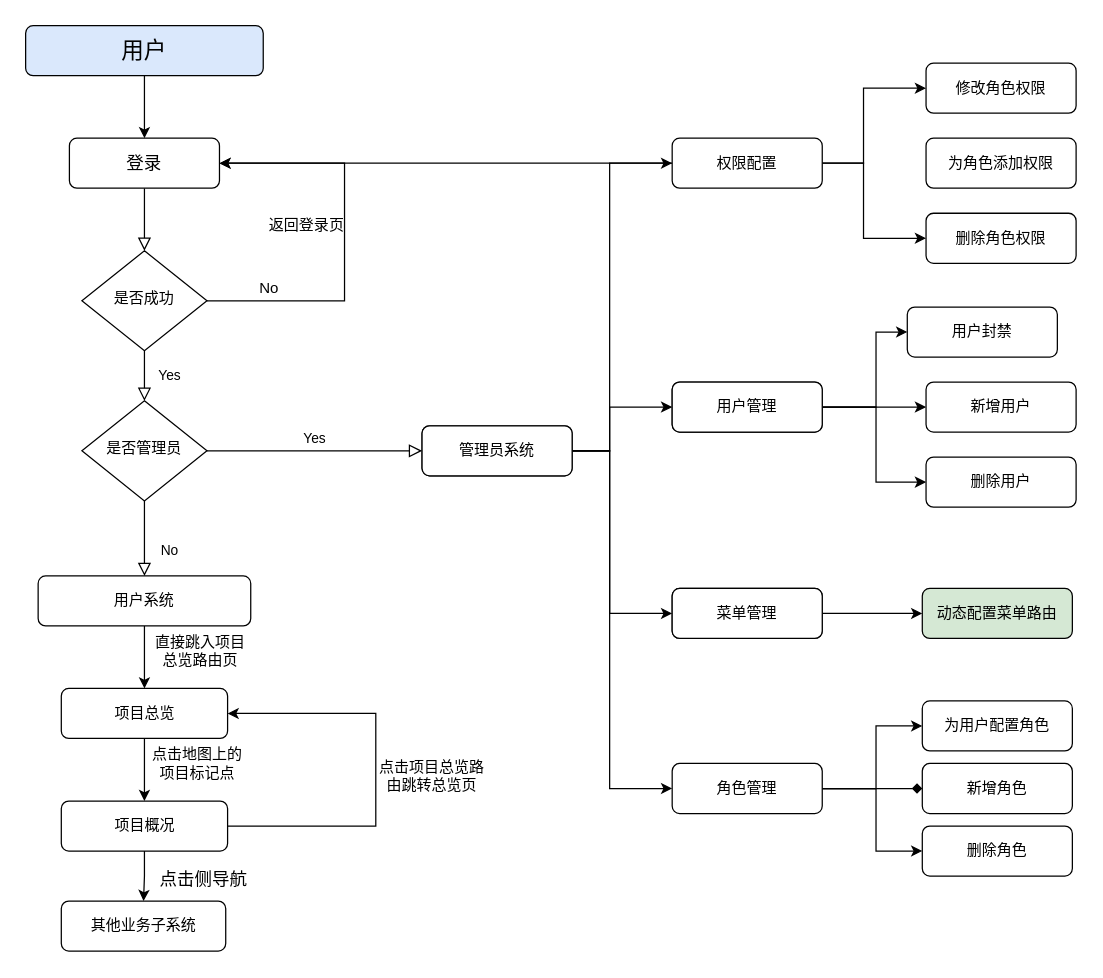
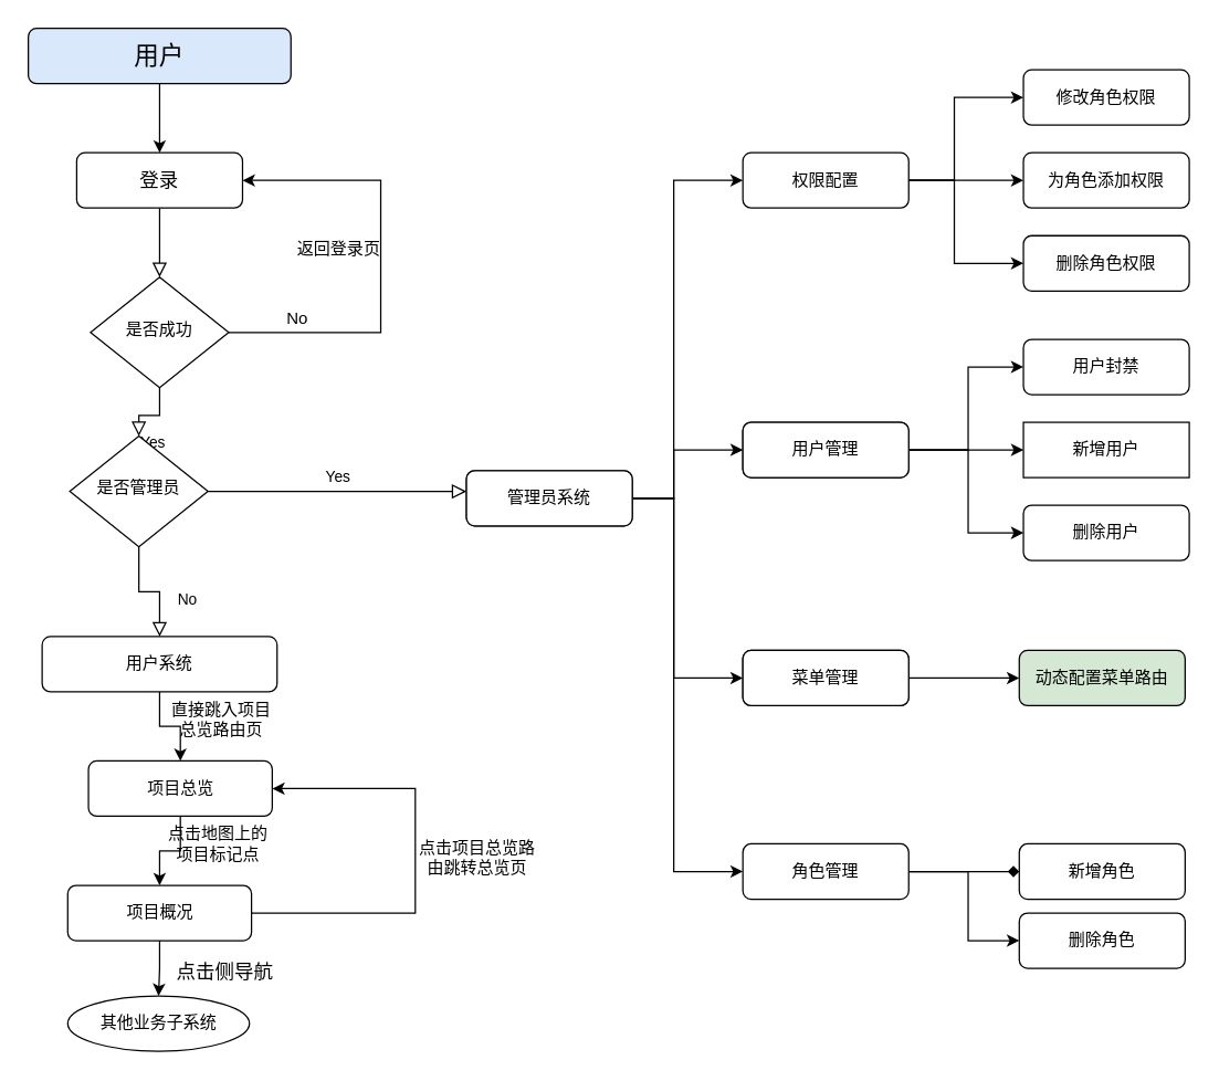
- <mxCell id="22" value="" style="edgeStyle=orthogonalEdgeStyle;rounded=0;orthogonalLoop=1;jettySize=auto;html=1;" parent="1" source="25" target="3" edge="1"><mxGeometry relative="1" as="geometry" /></mxCell>
+ <mxCell id="22" value="" style="edgeStyle=orthogonalEdgeStyle;rounded=0;orthogonalLoop=1;jettySize=auto;html=1;" parent="1" source="25" target="47" edge="1"><mxGeometry relative="1" as="geometry" /></mxCell>
- <mxCell id="46" value="用户封禁" style="rounded=1;whiteSpace=wrap;html=1;fontSize=12;glass=0;strokeWidth=1;shadow=0;" parent="1" vertex="1"><mxGeometry x="725" y="245" width="120" height="40" as="geometry" /></mxCell>
+ <mxCell id="46" value="用户封禁" style="rounded=1;whiteSpace=wrap;html=1;fontSize=12;glass=0;strokeWidth=1;shadow=0;" parent="1" vertex="1"><mxGeometry x="740" y="245" width="120" height="40" as="geometry" /></mxCell>
- <mxCell id="44" value="新增用户" style="rounded=1;whiteSpace=wrap;html=1;fontSize=12;glass=0;strokeWidth=1;shadow=0;" parent="1" vertex="1"><mxGeometry x="740" y="305" width="120" height="40" as="geometry" /></mxCell>
+ <mxCell id="44" value="新增用户" style="whiteSpace=wrap;html=1;fontSize=12;glass=0;strokeWidth=1;shadow=0;rounded=0;" parent="1" vertex="1"><mxGeometry x="740" y="305" width="120" height="40" as="geometry" /></mxCell>
- <mxCell id="9" value="是否管理员" style="rhombus;whiteSpace=wrap;html=1;shadow=0;fontFamily=Helvetica;fontSize=12;align=center;strokeWidth=1;spacing=6;spacingTop=-4;" parent="1" vertex="1"><mxGeometry x="65" y="320" width="100" height="80" as="geometry" /></mxCell>
+ <mxCell id="9" value="是否管理员" style="rhombus;whiteSpace=wrap;html=1;shadow=0;fontFamily=Helvetica;fontSize=12;align=center;strokeWidth=1;spacing=6;spacingTop=-4;" parent="1" vertex="1"><mxGeometry x="50" y="315" width="100" height="80" as="geometry" /></mxCell>
- <mxCell id="16" value="项目总览" style="rounded=1;whiteSpace=wrap;html=1;fontSize=12;glass=0;strokeWidth=1;shadow=0;" parent="1" vertex="1"><mxGeometry x="48.52" y="550" width="132.97" height="40" as="geometry" /></mxCell>
+ <mxCell id="16" value="项目总览" style="rounded=1;whiteSpace=wrap;html=1;fontSize=12;glass=0;strokeWidth=1;shadow=0;" parent="1" vertex="1"><mxGeometry x="63.52" y="550" width="132.97" height="40" as="geometry" /></mxCell>
- <mxCell id="52" value="为用户配置角色" style="rounded=1;whiteSpace=wrap;html=1;fontSize=12;glass=0;strokeWidth=1;shadow=0;" parent="1" vertex="1"><mxGeometry x="737" y="560" width="120" height="40" as="geometry" /></mxCell>
- <mxCell id="28" value="" style="edgeStyle=orthogonalEdgeStyle;rounded=0;orthogonalLoop=1;jettySize=auto;html=1;" parent="1" source="30" target="52" edge="1"><mxGeometry relative="1" as="geometry"><Array as="points"><mxPoint x="700" y="630" /><mxPoint x="700" y="580" /></Array></mxGeometry></mxCell>
- <mxCell id="56" value="其他业务子系统" style="whiteSpace=wrap;html=1;rounded=1;shadow=0;strokeWidth=1;glass=0;" vertex="1" parent="1"><mxGeometry x="48.52" y="720" width="131.48" height="40" as="geometry" /></mxCell>
+ <mxCell id="56" value="其他业务子系统" style="ellipse;whiteSpace=wrap;html=1;shadow=0;strokeWidth=1;glass=0;" vertex="1" parent="1"><mxGeometry x="48.52" y="720" width="131.48" height="40" as="geometry" /></mxCell>
